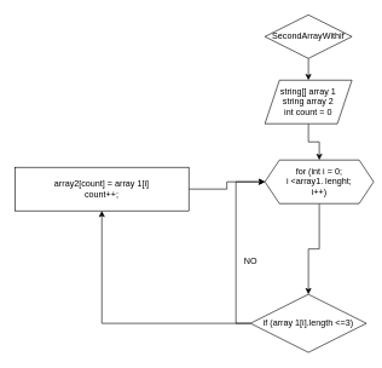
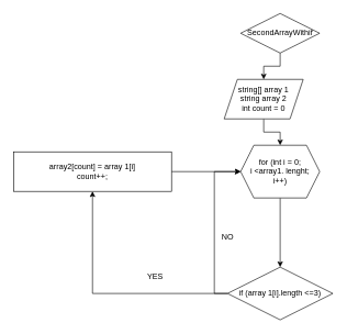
- <mxCell id="5" value="string[] array 1&lt;br&gt;string array 2&lt;br&gt;int count = 0" style="shape=parallelogram;perimeter=parallelogramPerimeter;whiteSpace=wrap;html=1;fixedSize=1;" vertex="1" parent="1"><mxGeometry x="365" y="110" width="120" height="60" as="geometry" /></mxCell>
+ <mxCell id="5" value="string[] array 1&lt;br&gt;string array 2&lt;br&gt;int count = 0" style="shape=parallelogram;perimeter=parallelogramPerimeter;whiteSpace=wrap;html=1;fixedSize=1;" vertex="1" parent="1"><mxGeometry x="340" y="120" width="120" height="60" as="geometry" /></mxCell>
- <mxCell id="7" value="for (int i = 0;&lt;br&gt;i &amp;lt;array1. lenght;&lt;br&gt;i++)" style="shape=hexagon;perimeter=hexagonPerimeter2;whiteSpace=wrap;html=1;fixedSize=1;" vertex="1" parent="1"><mxGeometry x="365" y="220" width="150" height="60" as="geometry" /></mxCell>
+ <mxCell id="7" value="for (int i = 0;&lt;br&gt;i &amp;lt;array1. lenght;&lt;br&gt;i++)" style="shape=hexagon;perimeter=hexagonPerimeter2;whiteSpace=wrap;html=1;fixedSize=1;" vertex="1" parent="1"><mxGeometry x="365" y="220" width="120" height="80" as="geometry" /></mxCell>
+ <mxCell id="14" value="YES" style="text;html=1;align=center;verticalAlign=middle;resizable=0;points=[];autosize=1;strokeColor=none;fillColor=none;" vertex="1" parent="1"><mxGeometry x="210" y="405" width="50" height="30" as="geometry" /></mxCell>
